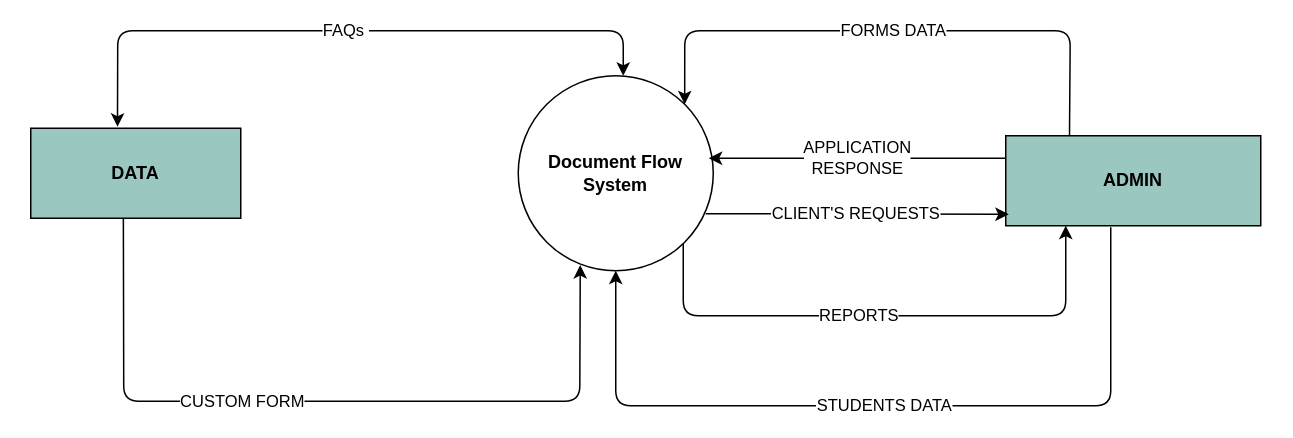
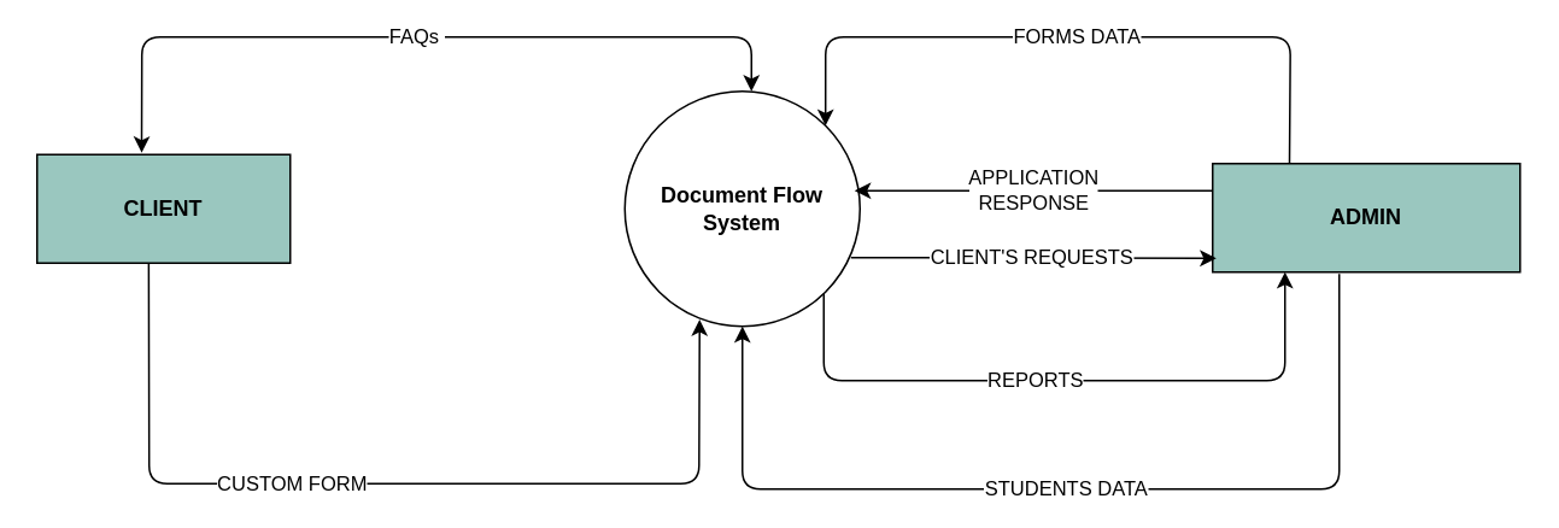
- <mxCell id="3" value="&lt;b&gt;DATA&lt;/b&gt;" style="rounded=0;whiteSpace=wrap;html=1;fillColor=#9AC7BF;" parent="1" vertex="1"><mxGeometry x="20" y="85" width="140" height="60" as="geometry" /></mxCell>
+ <mxCell id="3" value="&lt;b&gt;CLIENT&lt;/b&gt;" style="rounded=0;whiteSpace=wrap;html=1;fillColor=#9AC7BF;" parent="1" vertex="1"><mxGeometry x="20" y="85" width="140" height="60" as="geometry" /></mxCell>
